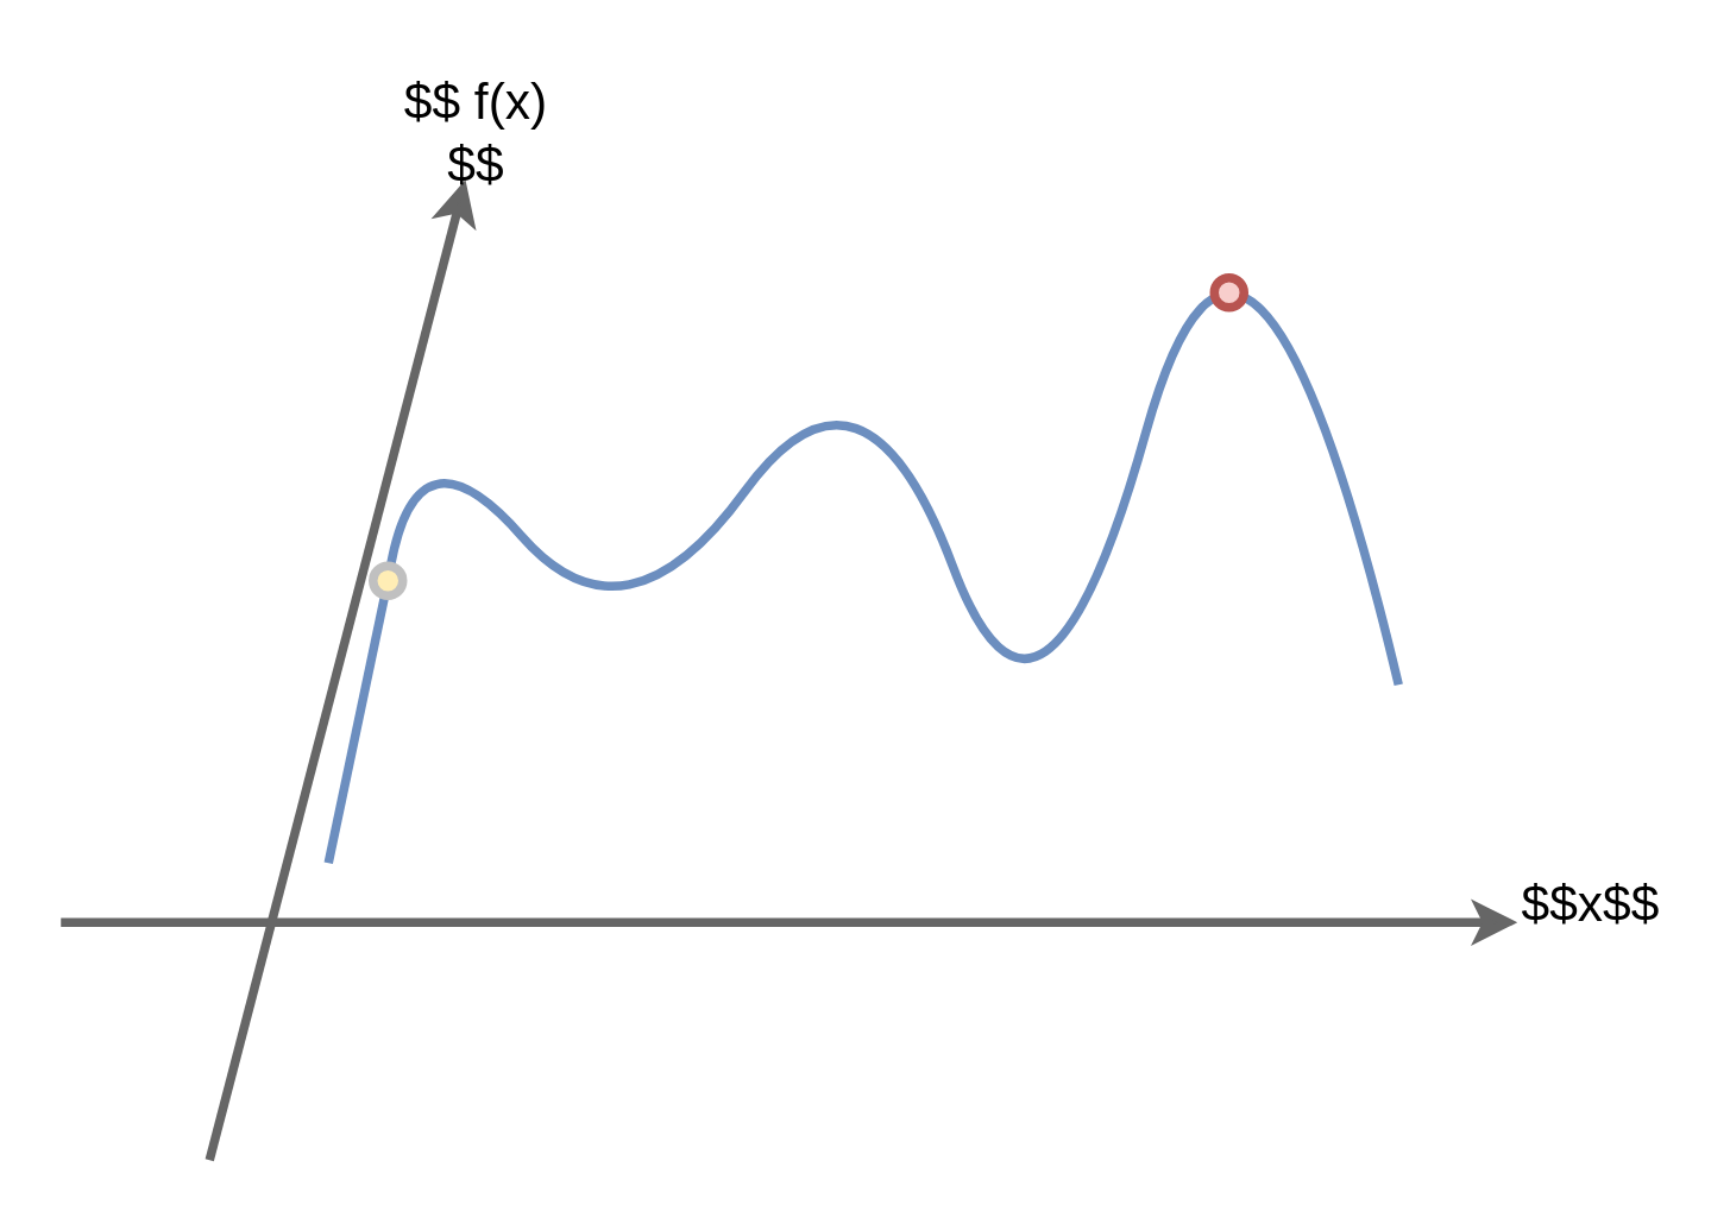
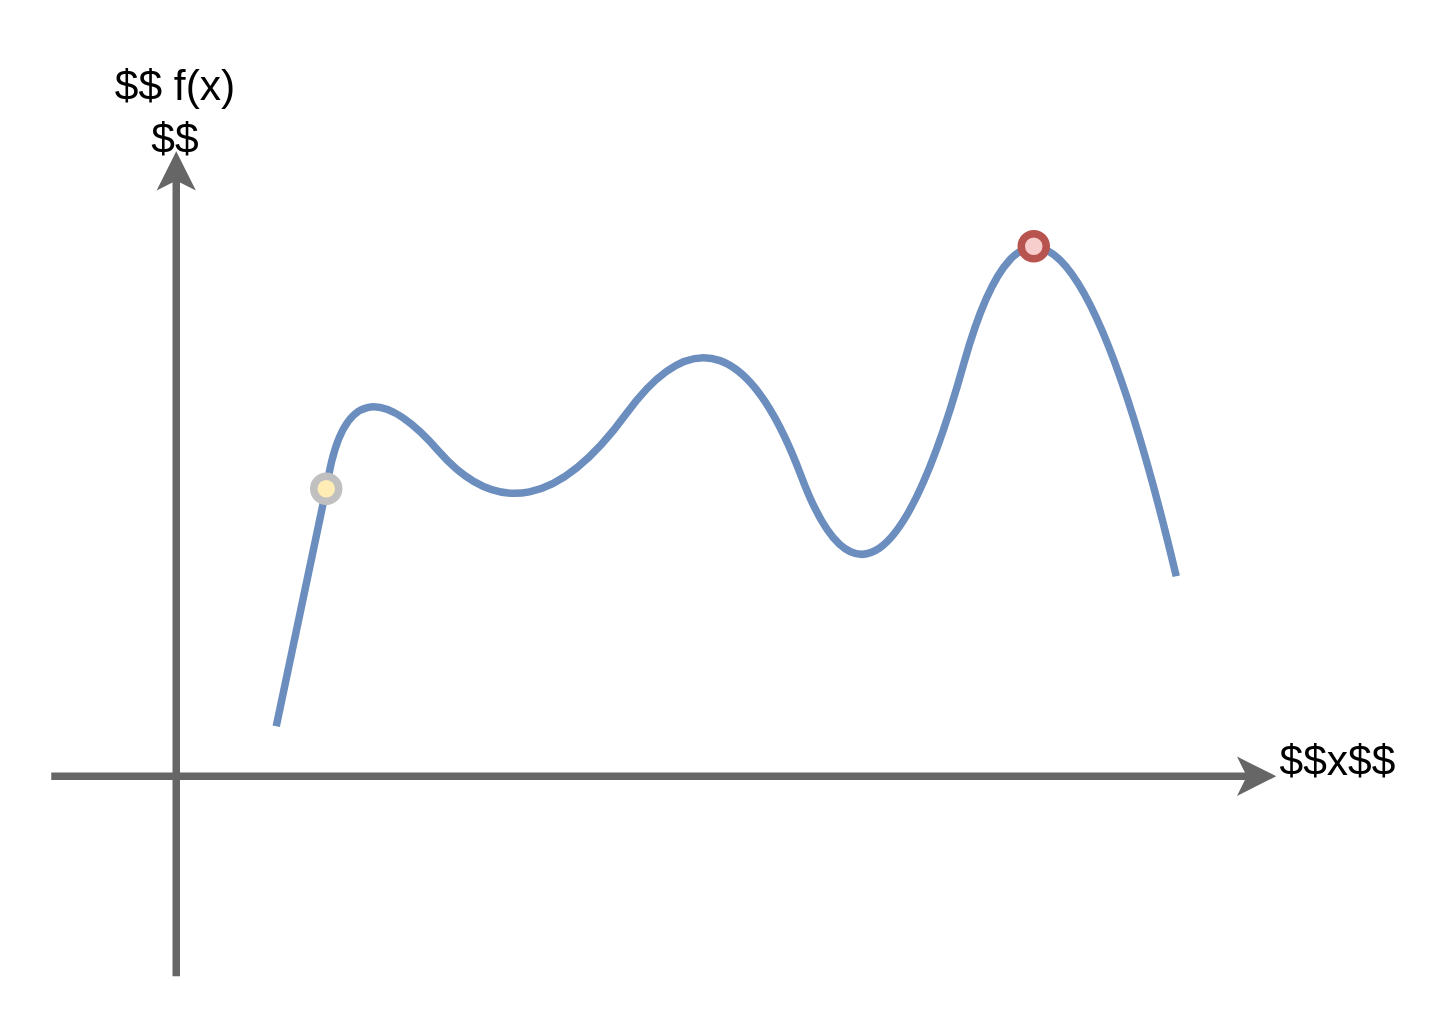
- <mxCell id="5" value="$$ f(x) $$" style="text;html=1;strokeColor=none;fillColor=none;align=center;verticalAlign=middle;whiteSpace=wrap;rounded=0;fontSize=17;" vertex="1" parent="1"><mxGeometry x="130" y="30" width="60" height="30" as="geometry" /></mxCell>
+ <mxCell id="5" value="$$ f(x) $$" style="text;html=1;strokeColor=none;fillColor=none;align=center;verticalAlign=middle;whiteSpace=wrap;rounded=0;fontSize=17;" vertex="1" parent="1"><mxGeometry x="40" y="30" width="60" height="30" as="geometry" /></mxCell>
